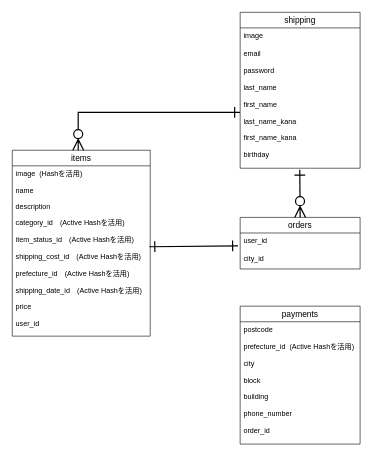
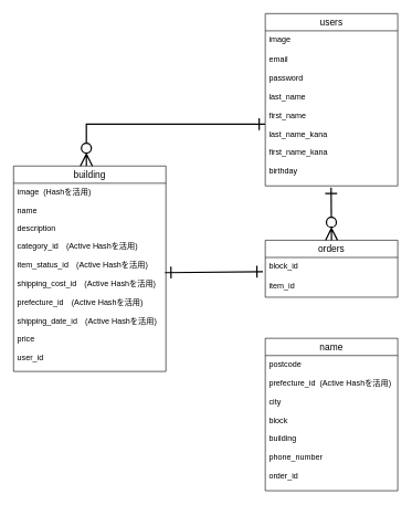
- <mxCell id="2" value="shipping" style="swimlane;fontStyle=0;childLayout=stackLayout;horizontal=1;startSize=26;horizontalStack=0;resizeParent=1;resizeParentMax=0;resizeLast=0;collapsible=1;marginBottom=0;align=center;fontSize=14;" parent="1" vertex="1"><mxGeometry x="400" y="20" width="200" height="260" as="geometry" /></mxCell>
+ <mxCell id="2" value="users" style="swimlane;fontStyle=0;childLayout=stackLayout;horizontal=1;startSize=26;horizontalStack=0;resizeParent=1;resizeParentMax=0;resizeLast=0;collapsible=1;marginBottom=0;align=center;fontSize=14;" parent="1" vertex="1"><mxGeometry x="400" y="20" width="200" height="260" as="geometry" /></mxCell>
- <mxCell id="5" value="items" style="swimlane;fontStyle=0;childLayout=stackLayout;horizontal=1;startSize=26;horizontalStack=0;resizeParent=1;resizeParentMax=0;resizeLast=0;collapsible=1;marginBottom=0;align=center;fontSize=14;" parent="1" vertex="1"><mxGeometry x="20" y="250" width="230" height="310" as="geometry" /></mxCell>
+ <mxCell id="5" value="building" style="swimlane;fontStyle=0;childLayout=stackLayout;horizontal=1;startSize=26;horizontalStack=0;resizeParent=1;resizeParentMax=0;resizeLast=0;collapsible=1;marginBottom=0;align=center;fontSize=14;" parent="1" vertex="1"><mxGeometry x="20" y="250" width="230" height="310" as="geometry" /></mxCell>
- <mxCell id="10" value="user_id" style="text;strokeColor=none;fillColor=none;spacingLeft=4;spacingRight=4;overflow=hidden;rotatable=0;points=[[0,0.5],[1,0.5]];portConstraint=eastwest;fontSize=12;" vertex="1" parent="9"><mxGeometry y="26" width="200" height="30" as="geometry" /></mxCell>
+ <mxCell id="10" value="block_id" style="text;strokeColor=none;fillColor=none;spacingLeft=4;spacingRight=4;overflow=hidden;rotatable=0;points=[[0,0.5],[1,0.5]];portConstraint=eastwest;fontSize=12;" vertex="1" parent="9"><mxGeometry y="26" width="200" height="30" as="geometry" /></mxCell>
- <mxCell id="11" value="city_id" style="text;strokeColor=none;fillColor=none;spacingLeft=4;spacingRight=4;overflow=hidden;rotatable=0;points=[[0,0.5],[1,0.5]];portConstraint=eastwest;fontSize=12;" vertex="1" parent="9"><mxGeometry y="56" width="200" height="30" as="geometry" /></mxCell>
+ <mxCell id="11" value="item_id" style="text;strokeColor=none;fillColor=none;spacingLeft=4;spacingRight=4;overflow=hidden;rotatable=0;points=[[0,0.5],[1,0.5]];portConstraint=eastwest;fontSize=12;" vertex="1" parent="9"><mxGeometry y="56" width="200" height="30" as="geometry" /></mxCell>
- <mxCell id="12" value="payments" style="swimlane;fontStyle=0;childLayout=stackLayout;horizontal=1;startSize=26;horizontalStack=0;resizeParent=1;resizeParentMax=0;resizeLast=0;collapsible=1;marginBottom=0;align=center;fontSize=14;" vertex="1" parent="1"><mxGeometry x="400" y="510" width="200" height="230" as="geometry" /></mxCell>
+ <mxCell id="12" value="name" style="swimlane;fontStyle=0;childLayout=stackLayout;horizontal=1;startSize=26;horizontalStack=0;resizeParent=1;resizeParentMax=0;resizeLast=0;collapsible=1;marginBottom=0;align=center;fontSize=14;" vertex="1" parent="1"><mxGeometry x="400" y="510" width="200" height="230" as="geometry" /></mxCell>
